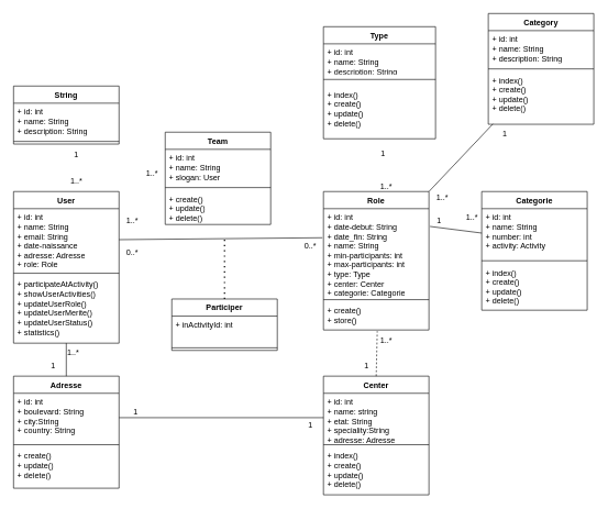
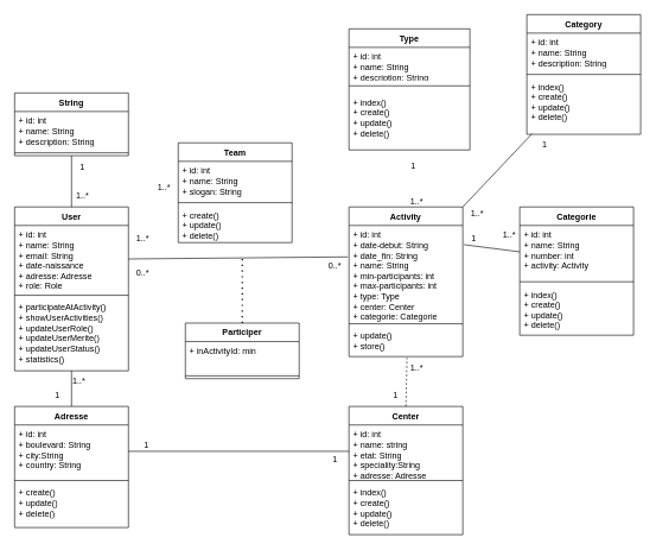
- <mxCell id="33" value="+ id: int&lt;div&gt;+ name: String&lt;/div&gt;&lt;div&gt;+ slogan: User&lt;/div&gt;&lt;div&gt;&lt;br&gt;&lt;/div&gt;" style="text;strokeColor=none;fillColor=none;align=left;verticalAlign=top;spacingLeft=4;spacingRight=4;overflow=hidden;rotatable=0;points=[[0,0.5],[1,0.5]];portConstraint=eastwest;whiteSpace=wrap;html=1;" parent="32" vertex="1"><mxGeometry y="26" width="160" height="54" as="geometry" /></mxCell>
+ <mxCell id="33" value="+ id: int&lt;div&gt;+ name: String&lt;/div&gt;&lt;div&gt;+ slogan: String&lt;/div&gt;&lt;div&gt;&lt;br&gt;&lt;/div&gt;" style="text;strokeColor=none;fillColor=none;align=left;verticalAlign=top;spacingLeft=4;spacingRight=4;overflow=hidden;rotatable=0;points=[[0,0.5],[1,0.5]];portConstraint=eastwest;whiteSpace=wrap;html=1;" parent="32" vertex="1"><mxGeometry y="26" width="160" height="54" as="geometry" /></mxCell>
+ <mxCell id="42" value="" style="endArrow=none;html=1;exitX=0.5;exitY=0;exitDx=0;exitDy=0;entryX=0.5;entryY=1;entryDx=0;entryDy=0;" parent="1" source="6" target="13" edge="1"><mxGeometry width="50" height="50" relative="1" as="geometry"><mxPoint x="510" y="490" as="sourcePoint" /><mxPoint x="560" y="440" as="targetPoint" /></mxGeometry></mxCell>
- <mxCell id="2" value="Role" style="swimlane;fontStyle=1;align=center;verticalAlign=top;childLayout=stackLayout;horizontal=1;startSize=26;horizontalStack=0;resizeParent=1;resizeParentMax=0;resizeLast=0;collapsible=1;marginBottom=0;whiteSpace=wrap;html=1;" parent="1" vertex="1"><mxGeometry x="490" y="290" width="160" height="210" as="geometry" /></mxCell>
+ <mxCell id="2" value="Activity" style="swimlane;fontStyle=1;align=center;verticalAlign=top;childLayout=stackLayout;horizontal=1;startSize=26;horizontalStack=0;resizeParent=1;resizeParentMax=0;resizeLast=0;collapsible=1;marginBottom=0;whiteSpace=wrap;html=1;" parent="1" vertex="1"><mxGeometry x="490" y="290" width="160" height="210" as="geometry" /></mxCell>
- <mxCell id="5" value="&lt;span style=&quot;color: rgb(0, 0, 0);&quot;&gt;+ create()&lt;/span&gt;&lt;div&gt;&lt;font color=&quot;#000000&quot;&gt;+ store()&lt;/font&gt;&lt;/div&gt;" style="text;strokeColor=none;fillColor=none;align=left;verticalAlign=top;spacingLeft=4;spacingRight=4;overflow=hidden;rotatable=0;points=[[0,0.5],[1,0.5]];portConstraint=eastwest;whiteSpace=wrap;html=1;" parent="2" vertex="1"><mxGeometry y="168" width="160" height="42" as="geometry" /></mxCell>
+ <mxCell id="5" value="&lt;span style=&quot;color: rgb(0, 0, 0);&quot;&gt;+ update()&lt;/span&gt;&lt;div&gt;&lt;font color=&quot;#000000&quot;&gt;+ store()&lt;/font&gt;&lt;/div&gt;" style="text;strokeColor=none;fillColor=none;align=left;verticalAlign=top;spacingLeft=4;spacingRight=4;overflow=hidden;rotatable=0;points=[[0,0.5],[1,0.5]];portConstraint=eastwest;whiteSpace=wrap;html=1;" parent="2" vertex="1"><mxGeometry y="168" width="160" height="42" as="geometry" /></mxCell>
- <mxCell id="11" value="&lt;div&gt;&lt;span style=&quot;background-color: transparent;&quot;&gt;+ inActivityId: int&lt;/span&gt;&lt;/div&gt;&lt;div&gt;&lt;br&gt;&lt;/div&gt;" style="text;strokeColor=none;fillColor=none;align=left;verticalAlign=top;spacingLeft=4;spacingRight=4;overflow=hidden;rotatable=0;points=[[0,0.5],[1,0.5]];portConstraint=eastwest;whiteSpace=wrap;html=1;" parent="10" vertex="1"><mxGeometry y="26" width="160" height="44" as="geometry" /></mxCell>
+ <mxCell id="11" value="&lt;div&gt;&lt;span style=&quot;background-color: transparent;&quot;&gt;+ inActivityId: min&lt;/span&gt;&lt;/div&gt;&lt;div&gt;&lt;br&gt;&lt;/div&gt;" style="text;strokeColor=none;fillColor=none;align=left;verticalAlign=top;spacingLeft=4;spacingRight=4;overflow=hidden;rotatable=0;points=[[0,0.5],[1,0.5]];portConstraint=eastwest;whiteSpace=wrap;html=1;" parent="10" vertex="1"><mxGeometry y="26" width="160" height="44" as="geometry" /></mxCell>
